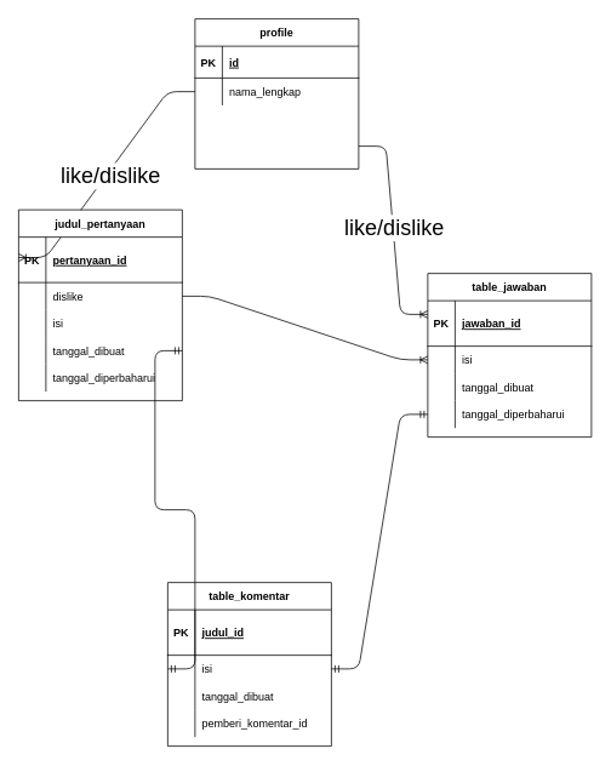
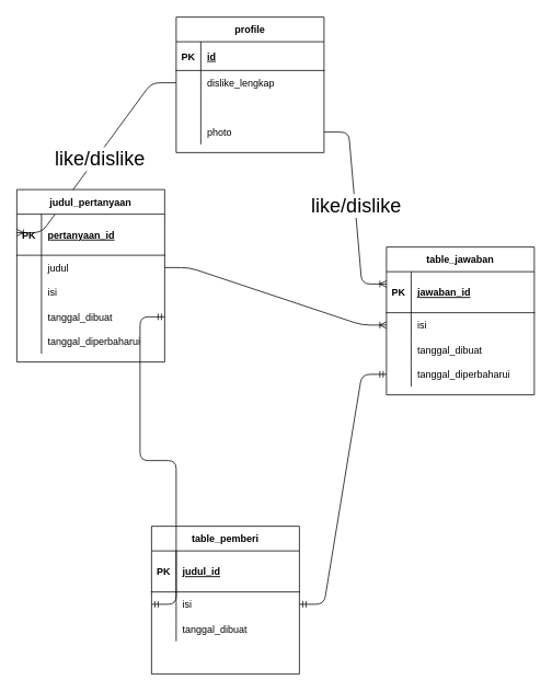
- <mxCell id="28" value="nama_lengkap" style="shape=partialRectangle;connectable=0;fillColor=none;top=0;left=0;bottom=0;right=0;align=left;spacingLeft=6;overflow=hidden;" parent="26" vertex="1"><mxGeometry x="30" width="150" height="30" as="geometry" /></mxCell>
+ <mxCell id="28" value="dislike_lengkap" style="shape=partialRectangle;connectable=0;fillColor=none;top=0;left=0;bottom=0;right=0;align=left;spacingLeft=6;overflow=hidden;" parent="26" vertex="1"><mxGeometry x="30" width="150" height="30" as="geometry" /></mxCell>
+ <mxCell id="33" value="photo" style="shape=partialRectangle;connectable=0;fillColor=none;top=0;left=0;bottom=0;right=0;align=left;spacingLeft=6;overflow=hidden;" parent="31" vertex="1"><mxGeometry x="30" width="150" height="30" as="geometry" /></mxCell>
- <mxCell id="40" value="dislike" style="shape=partialRectangle;connectable=0;fillColor=none;top=0;left=0;bottom=0;right=0;align=left;spacingLeft=6;overflow=hidden;" parent="38" vertex="1"><mxGeometry x="30" width="150" height="30" as="geometry" /></mxCell>
+ <mxCell id="40" value="judul" style="shape=partialRectangle;connectable=0;fillColor=none;top=0;left=0;bottom=0;right=0;align=left;spacingLeft=6;overflow=hidden;" parent="38" vertex="1"><mxGeometry x="30" width="150" height="30" as="geometry" /></mxCell>
- <mxCell id="3" value="table_komentar" style="shape=table;startSize=30;container=1;collapsible=1;childLayout=tableLayout;fixedRows=1;rowLines=0;fontStyle=1;align=center;resizeLast=1;" parent="1" vertex="1"><mxGeometry x="184" y="640" width="180" height="180" as="geometry" /></mxCell>
+ <mxCell id="3" value="table_pemberi" style="shape=table;startSize=30;container=1;collapsible=1;childLayout=tableLayout;fixedRows=1;rowLines=0;fontStyle=1;align=center;resizeLast=1;" parent="1" vertex="1"><mxGeometry x="184" y="640" width="180" height="180" as="geometry" /></mxCell>
- <mxCell id="15" value="pemberi_komentar_id" style="shape=partialRectangle;connectable=0;fillColor=none;top=0;left=0;bottom=0;right=0;align=left;spacingLeft=6;overflow=hidden;" parent="13" vertex="1"><mxGeometry x="30" width="150" height="30" as="geometry" /></mxCell>
